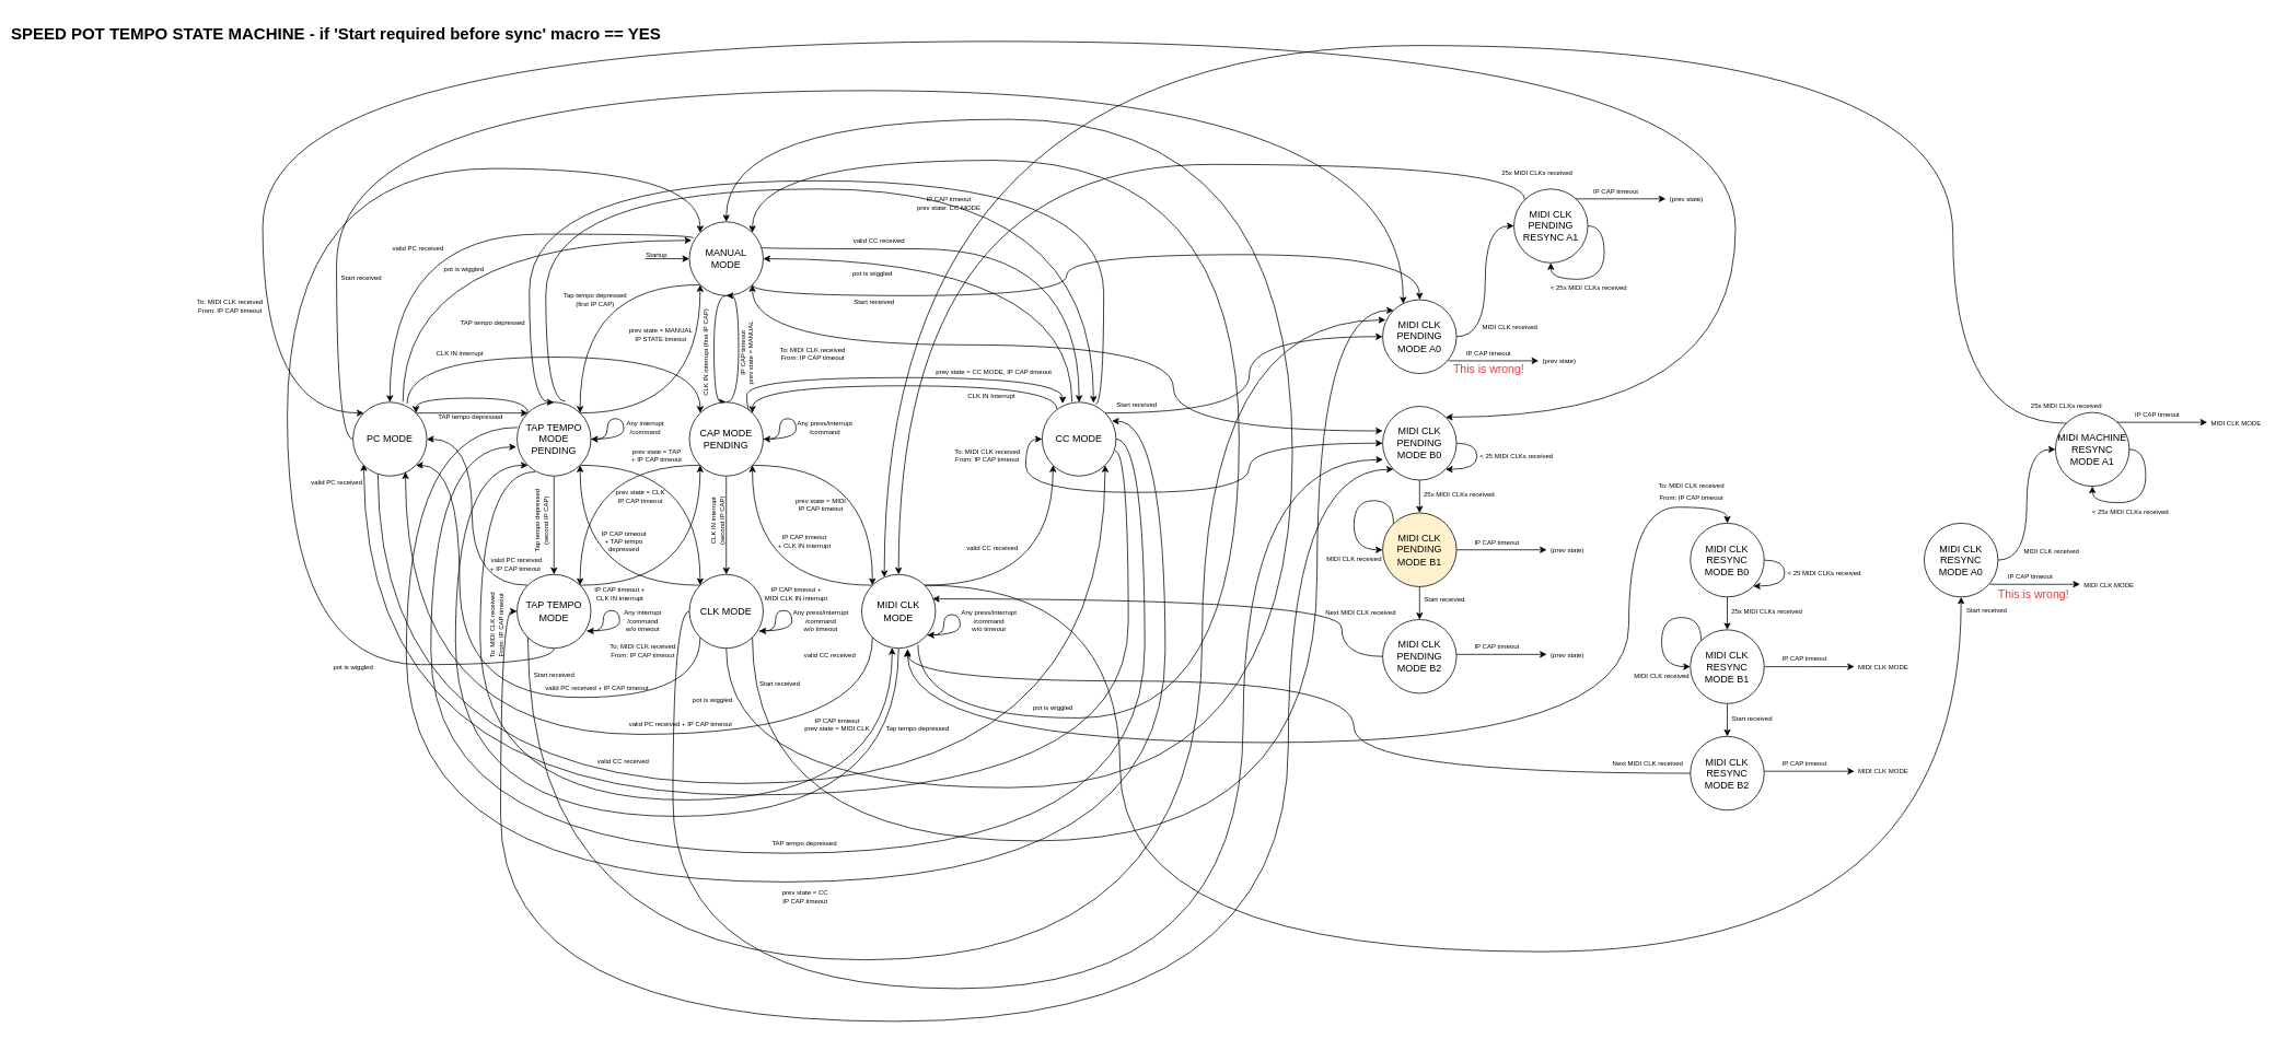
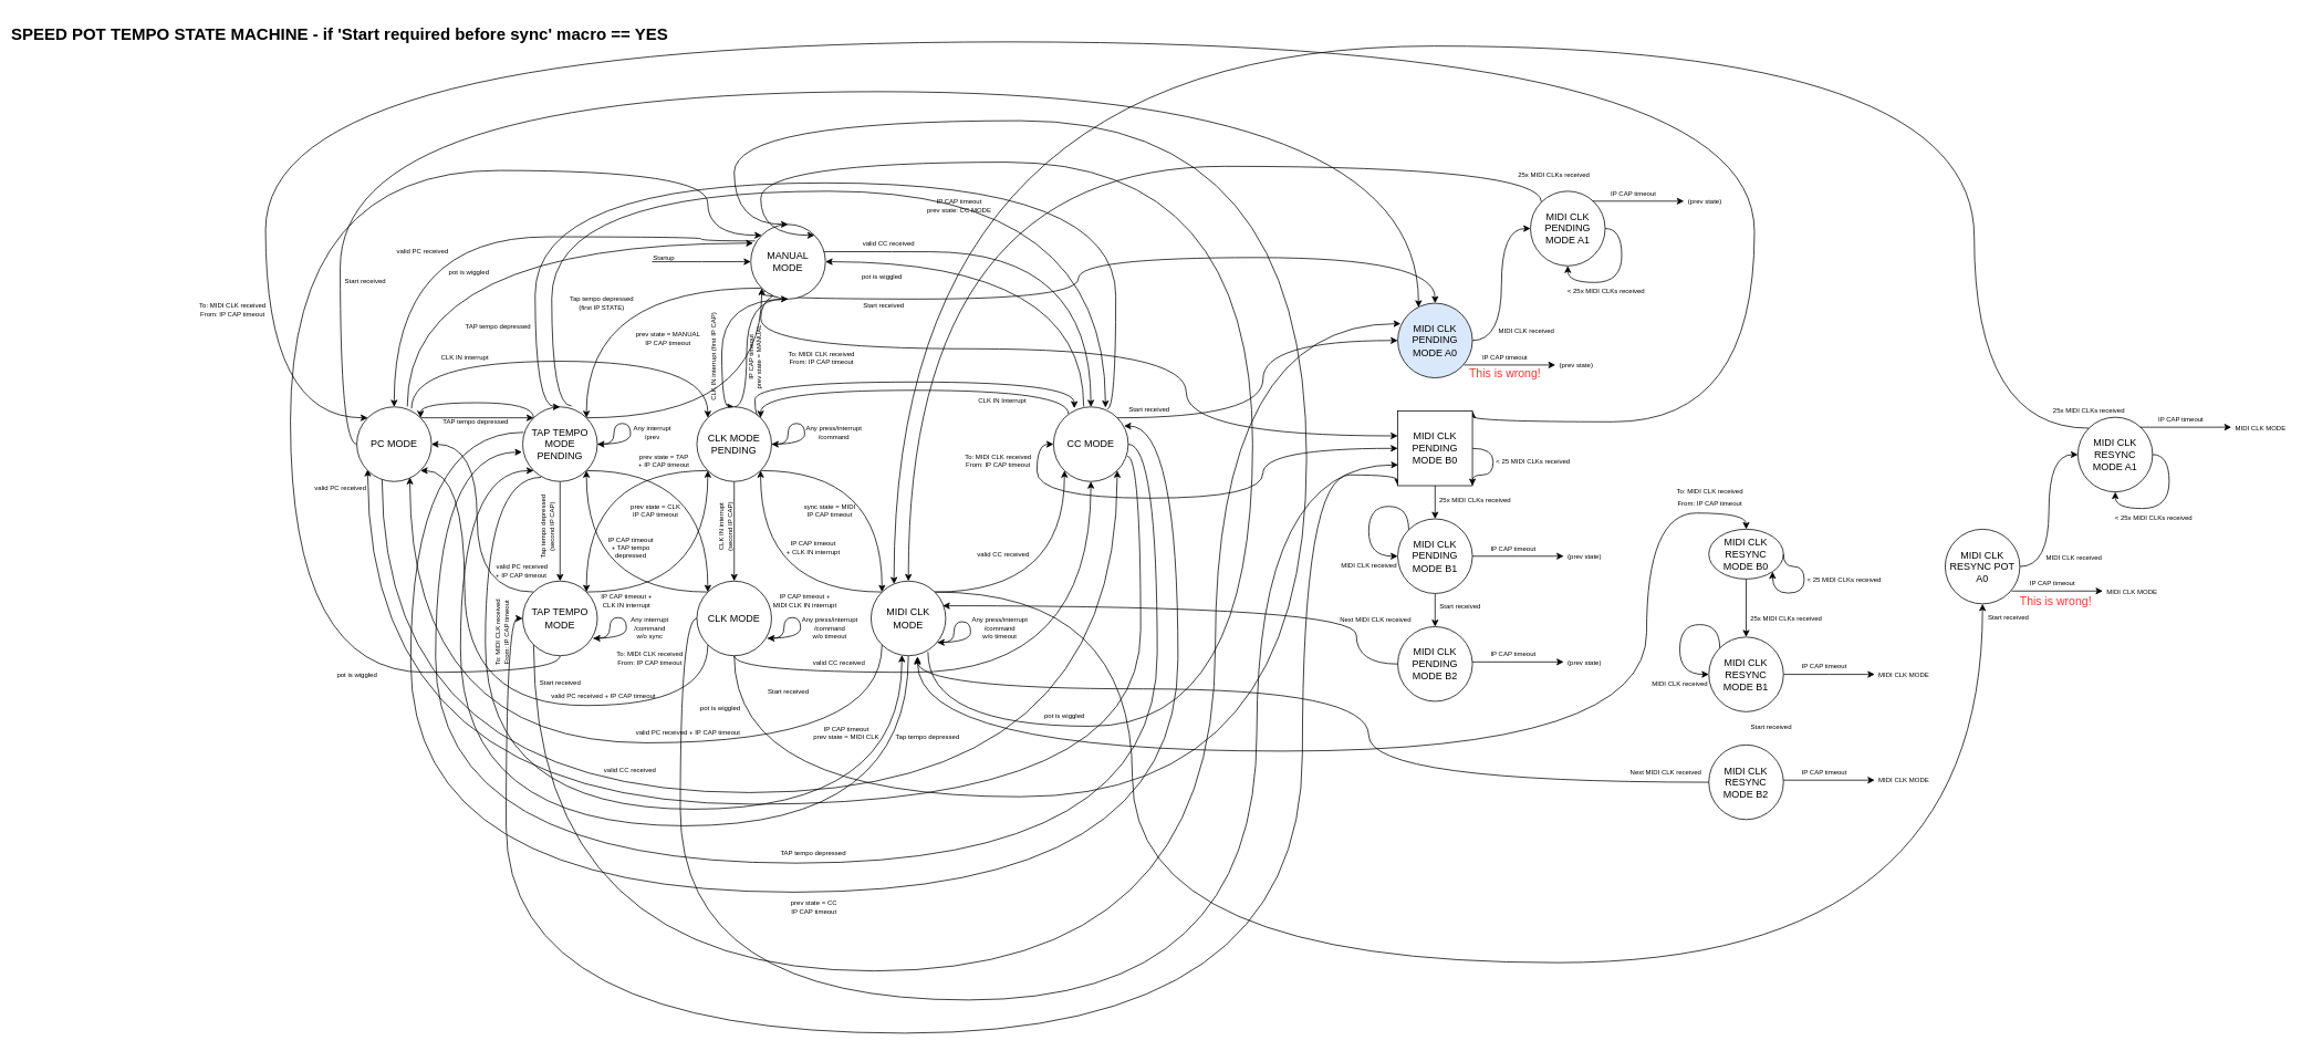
- <mxCell id="141" value="MIDI CLK PENDING RESYNC A1" style="ellipse;whiteSpace=wrap;html=1;aspect=fixed;" parent="1" vertex="1"><mxGeometry x="1844" y="230" width="90" height="90" as="geometry" /></mxCell>
+ <mxCell id="141" value="MIDI CLK PENDING MODE A1" style="ellipse;whiteSpace=wrap;html=1;aspect=fixed;" parent="1" vertex="1"><mxGeometry x="1844" y="230" width="90" height="90" as="geometry" /></mxCell>
- <mxCell id="8" value="MANUAL MODE" style="ellipse;whiteSpace=wrap;html=1;aspect=fixed;" parent="1" vertex="1"><mxGeometry x="839" y="270" width="90" height="90" as="geometry" /></mxCell>
+ <mxCell id="8" value="MANUAL MODE" style="ellipse;whiteSpace=wrap;html=1;aspect=fixed;" parent="1" vertex="1"><mxGeometry x="904" y="270" width="90" height="90" as="geometry" /></mxCell>
- <mxCell id="43" value="Tap tempo depressed&lt;div&gt;(first IP CAP)&lt;/div&gt;" style="text;html=1;align=center;verticalAlign=middle;resizable=0;points=[];autosize=1;strokeColor=none;fillColor=none;fontSize=8;" parent="1" vertex="1"><mxGeometry x="674" y="350" width="100" height="30" as="geometry" /></mxCell>
+ <mxCell id="43" value="Tap tempo depressed&lt;div&gt;(first IP STATE)&lt;/div&gt;" style="text;html=1;align=center;verticalAlign=middle;resizable=0;points=[];autosize=1;strokeColor=none;fillColor=none;fontSize=8;" parent="1" vertex="1"><mxGeometry x="674" y="350" width="100" height="30" as="geometry" /></mxCell>
- <mxCell id="44" value="&lt;div&gt;prev state = MANUAL&lt;/div&gt;IP STATE timeout" style="text;html=1;align=center;verticalAlign=middle;resizable=0;points=[];autosize=1;strokeColor=none;fillColor=none;fontSize=8;" parent="1" vertex="1"><mxGeometry x="754" y="392.5" width="100" height="30" as="geometry" /></mxCell>
+ <mxCell id="44" value="&lt;div&gt;prev state = MANUAL&lt;/div&gt;IP CAP timeout" style="text;html=1;align=center;verticalAlign=middle;resizable=0;points=[];autosize=1;strokeColor=none;fillColor=none;fontSize=8;" parent="1" vertex="1"><mxGeometry x="754" y="392.5" width="100" height="30" as="geometry" /></mxCell>
- <mxCell id="108" value="MIDI CLK PENDING MODE A0" style="ellipse;whiteSpace=wrap;html=1;aspect=fixed;" parent="1" vertex="1"><mxGeometry x="1684" y="365" width="90" height="90" as="geometry" /></mxCell>
+ <mxCell id="108" value="MIDI CLK PENDING MODE A0" style="ellipse;whiteSpace=wrap;html=1;aspect=fixed;fillColor=#dae8fc;" parent="1" vertex="1"><mxGeometry x="1684" y="365" width="90" height="90" as="geometry" /></mxCell>
- <mxCell id="77" value="&lt;div&gt;prev state = CC MODE, IP CAP timeout&lt;/div&gt;" style="text;html=1;align=center;verticalAlign=middle;resizable=0;points=[];autosize=1;strokeColor=none;fillColor=none;fontSize=8;" parent="1" vertex="1"><mxGeometry x="1130" y="440" width="160" height="25" as="geometry" /></mxCell>
- <mxCell id="57" value="Any interrupt&lt;div&gt;/command&lt;/div&gt;" style="text;html=1;align=center;verticalAlign=middle;resizable=0;points=[];autosize=1;strokeColor=none;fillColor=none;fontSize=8;" parent="1" vertex="1"><mxGeometry x="752" y="503" width="65" height="35" as="geometry" /></mxCell>
+ <mxCell id="57" value="Any interrupt&lt;div&gt;/prev&lt;/div&gt;" style="text;html=1;align=center;verticalAlign=middle;resizable=0;points=[];autosize=1;strokeColor=none;fillColor=none;fontSize=8;" parent="1" vertex="1"><mxGeometry x="752" y="503" width="65" height="35" as="geometry" /></mxCell>
- <mxCell id="21" value="CAP MODE PENDING" style="ellipse;whiteSpace=wrap;html=1;aspect=fixed;" parent="1" vertex="1"><mxGeometry x="839" y="490" width="90" height="90" as="geometry" /></mxCell>
+ <mxCell id="21" value="CLK MODE PENDING" style="ellipse;whiteSpace=wrap;html=1;aspect=fixed;" parent="1" vertex="1"><mxGeometry x="839" y="490" width="90" height="90" as="geometry" /></mxCell>
- <mxCell id="114" value="MIDI CLK PENDING MODE B0" style="ellipse;whiteSpace=wrap;html=1;aspect=fixed;" parent="1" vertex="1"><mxGeometry x="1684" y="495" width="90" height="90" as="geometry" /></mxCell>
+ <mxCell id="114" value="MIDI CLK PENDING MODE B0" style="whiteSpace=wrap;html=1;aspect=fixed;rounded=0;" parent="1" vertex="1"><mxGeometry x="1684" y="495" width="90" height="90" as="geometry" /></mxCell>
- <mxCell id="174" value="MIDI MACHINE RESYNC MODE A1" style="ellipse;whiteSpace=wrap;html=1;aspect=fixed;" vertex="1" parent="1"><mxGeometry x="2504" y="502.5" width="90" height="90" as="geometry" /></mxCell>
+ <mxCell id="174" value="MIDI CLK RESYNC MODE A1" style="ellipse;whiteSpace=wrap;html=1;aspect=fixed;" vertex="1" parent="1"><mxGeometry x="2504" y="502.5" width="90" height="90" as="geometry" /></mxCell>
- <mxCell id="50" value="&lt;div&gt;prev state = CLK&lt;/div&gt;IP CAP timeout" style="text;html=1;align=center;verticalAlign=middle;resizable=0;points=[];autosize=1;strokeColor=none;fillColor=none;fontSize=8;" parent="1" vertex="1"><mxGeometry x="739" y="590" width="80" height="30" as="geometry" /></mxCell>
+ <mxCell id="50" value="&lt;div&gt;prev state = CLK&lt;/div&gt;IP CAP timeout" style="text;html=1;align=center;verticalAlign=middle;resizable=0;points=[];autosize=1;strokeColor=none;fillColor=none;fontSize=8;" parent="1" vertex="1"><mxGeometry x="749" y="600" width="80" height="30" as="geometry" /></mxCell>
- <mxCell id="54" value="&lt;div&gt;prev state = MIDI&lt;/div&gt;IP CAP timeout" style="text;html=1;align=center;verticalAlign=middle;resizable=0;points=[];autosize=1;strokeColor=none;fillColor=none;fontSize=8;" parent="1" vertex="1"><mxGeometry x="959" y="600" width="80" height="30" as="geometry" /></mxCell>
+ <mxCell id="54" value="&lt;div&gt;sync state = MIDI&lt;/div&gt;IP CAP timeout" style="text;html=1;align=center;verticalAlign=middle;resizable=0;points=[];autosize=1;strokeColor=none;fillColor=none;fontSize=8;" parent="1" vertex="1"><mxGeometry x="959" y="600" width="80" height="30" as="geometry" /></mxCell>
- <mxCell id="112" value="MIDI CLK PENDING MODE B1" style="ellipse;whiteSpace=wrap;html=1;aspect=fixed;fillColor=#fff2cc;" parent="1" vertex="1"><mxGeometry x="1684" y="625" width="90" height="90" as="geometry" /></mxCell>
+ <mxCell id="112" value="MIDI CLK PENDING MODE B1" style="ellipse;whiteSpace=wrap;html=1;aspect=fixed;" parent="1" vertex="1"><mxGeometry x="1684" y="625" width="90" height="90" as="geometry" /></mxCell>
- <mxCell id="157" value="MIDI CLK RESYNC MODE B0" style="ellipse;whiteSpace=wrap;html=1;aspect=fixed;" vertex="1" parent="1"><mxGeometry x="2059" y="637.5" width="90" height="90" as="geometry" /></mxCell>
+ <mxCell id="157" value="MIDI CLK RESYNC MODE B0" style="ellipse;whiteSpace=wrap;html=1;aspect=fixed;" vertex="1" parent="1"><mxGeometry x="2059" y="637.5" width="90" height="60" as="geometry" /></mxCell>
- <mxCell id="173" value="MIDI CLK RESYNC MODE A0" style="ellipse;whiteSpace=wrap;html=1;aspect=fixed;" vertex="1" parent="1"><mxGeometry x="2344" y="637.5" width="90" height="90" as="geometry" /></mxCell>
+ <mxCell id="173" value="MIDI CLK RESYNC POT A0" style="ellipse;whiteSpace=wrap;html=1;aspect=fixed;" vertex="1" parent="1"><mxGeometry x="2344" y="637.5" width="90" height="90" as="geometry" /></mxCell>
+ <mxCell id="28" style="edgeStyle=orthogonalEdgeStyle;rounded=0;orthogonalLoop=1;jettySize=auto;html=1;exitX=0.5;exitY=1;exitDx=0;exitDy=0;entryX=0.5;entryY=1;entryDx=0;entryDy=0;curved=1;" parent="1" source="32" target="68" edge="1"><mxGeometry relative="1" as="geometry" /></mxCell>
- <mxCell id="90" value="Any interrupt&lt;div&gt;/command&lt;/div&gt;&lt;div&gt;w/o timeout&lt;/div&gt;" style="text;html=1;align=center;verticalAlign=middle;resizable=0;points=[];autosize=1;strokeColor=none;fillColor=none;fontSize=8;" parent="1" vertex="1"><mxGeometry x="749" y="734" width="65" height="45" as="geometry" /></mxCell>
+ <mxCell id="90" value="Any interrupt&lt;div&gt;/command&lt;/div&gt;&lt;div&gt;w/o sync&lt;/div&gt;" style="text;html=1;align=center;verticalAlign=middle;resizable=0;points=[];autosize=1;strokeColor=none;fillColor=none;fontSize=8;" parent="1" vertex="1"><mxGeometry x="749" y="734" width="65" height="45" as="geometry" /></mxCell>
- <mxCell id="153" style="edgeStyle=orthogonalEdgeStyle;rounded=0;orthogonalLoop=1;jettySize=auto;html=1;exitX=0.5;exitY=1;exitDx=0;exitDy=0;entryX=0.5;entryY=0;entryDx=0;entryDy=0;" edge="1" parent="1" source="155" target="152"><mxGeometry relative="1" as="geometry" /></mxCell>
- <mxCell id="31" style="edgeStyle=orthogonalEdgeStyle;rounded=0;orthogonalLoop=1;jettySize=auto;html=1;exitX=1;exitY=1;exitDx=0;exitDy=0;curved=1;" parent="1" source="32" target="108" edge="1"><mxGeometry relative="1" as="geometry"><Array as="points"><mxPoint x="916" y="1025" /><mxPoint x="1604" y="1025" /><mxPoint x="1604" y="378" /></Array></mxGeometry></mxCell>
